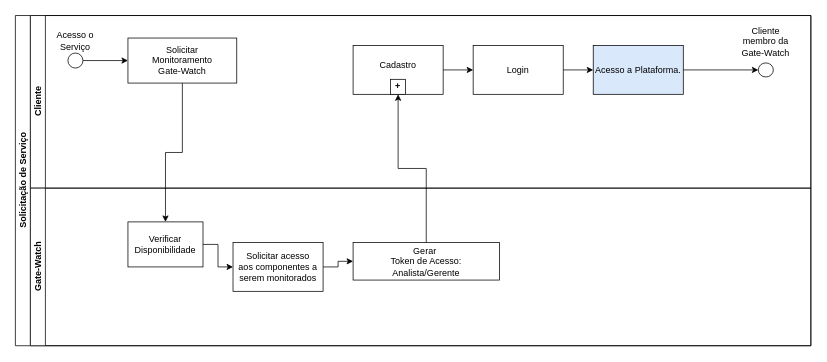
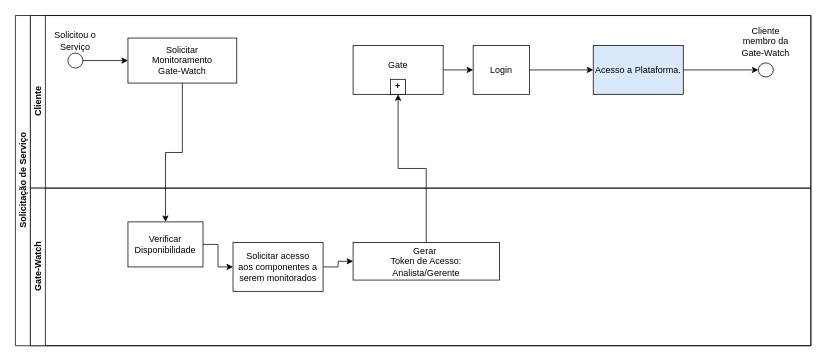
- <mxCell id="8" value="&lt;p style=&quot;line-height: 130%;&quot;&gt;Acesso o Serviço&lt;/p&gt;" style="text;html=1;align=center;verticalAlign=middle;whiteSpace=wrap;rounded=0;" vertex="1" parent="4"><mxGeometry x="25" y="20" width="70" height="30" as="geometry" /></mxCell>
+ <mxCell id="8" value="&lt;p style=&quot;line-height: 130%;&quot;&gt;Solicitou o Serviço&lt;/p&gt;" style="text;html=1;align=center;verticalAlign=middle;whiteSpace=wrap;rounded=0;" vertex="1" parent="4"><mxGeometry x="25" y="20" width="70" height="30" as="geometry" /></mxCell>
- <mxCell id="10" value="Cadastro&lt;div&gt;&lt;br&gt;&lt;/div&gt;" style="rounded=0;whiteSpace=wrap;html=1;fontFamily=Helvetica;fontSize=12;fontColor=#000000;align=center;" vertex="1" parent="4"><mxGeometry x="430" y="40" width="120" height="65" as="geometry" /></mxCell>
+ <mxCell id="10" value="Gate&lt;div&gt;&lt;br&gt;&lt;/div&gt;" style="rounded=0;whiteSpace=wrap;html=1;fontFamily=Helvetica;fontSize=12;fontColor=#000000;align=center;" vertex="1" parent="4"><mxGeometry x="430" y="40" width="120" height="65" as="geometry" /></mxCell>
- <mxCell id="13" value="&lt;div&gt;Login&lt;/div&gt;" style="rounded=0;whiteSpace=wrap;html=1;fontFamily=Helvetica;fontSize=12;fontColor=#000000;align=center;" vertex="1" parent="4"><mxGeometry x="590" y="40" width="120" height="65" as="geometry" /></mxCell>
+ <mxCell id="13" value="&lt;div&gt;Login&lt;/div&gt;" style="rounded=0;whiteSpace=wrap;html=1;fontFamily=Helvetica;fontSize=12;fontColor=#000000;align=center;" vertex="1" parent="4"><mxGeometry x="590" y="40" width="75" height="65" as="geometry" /></mxCell>
